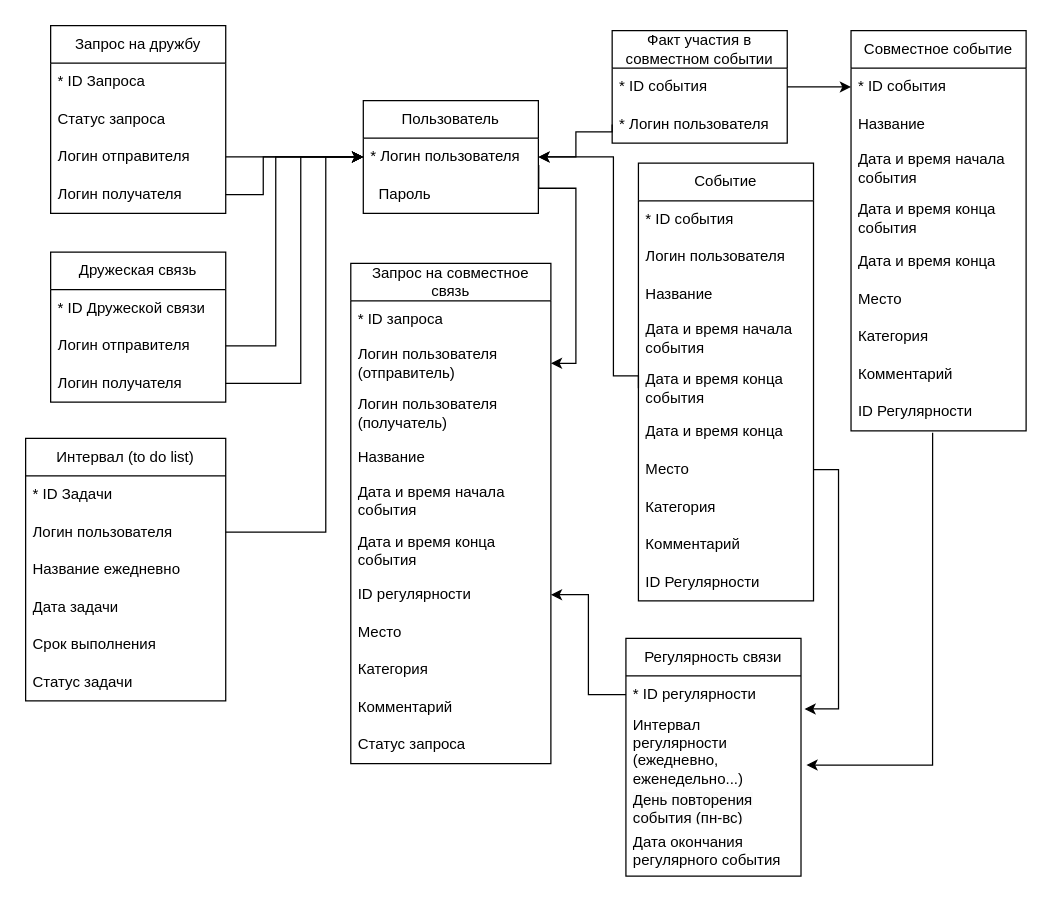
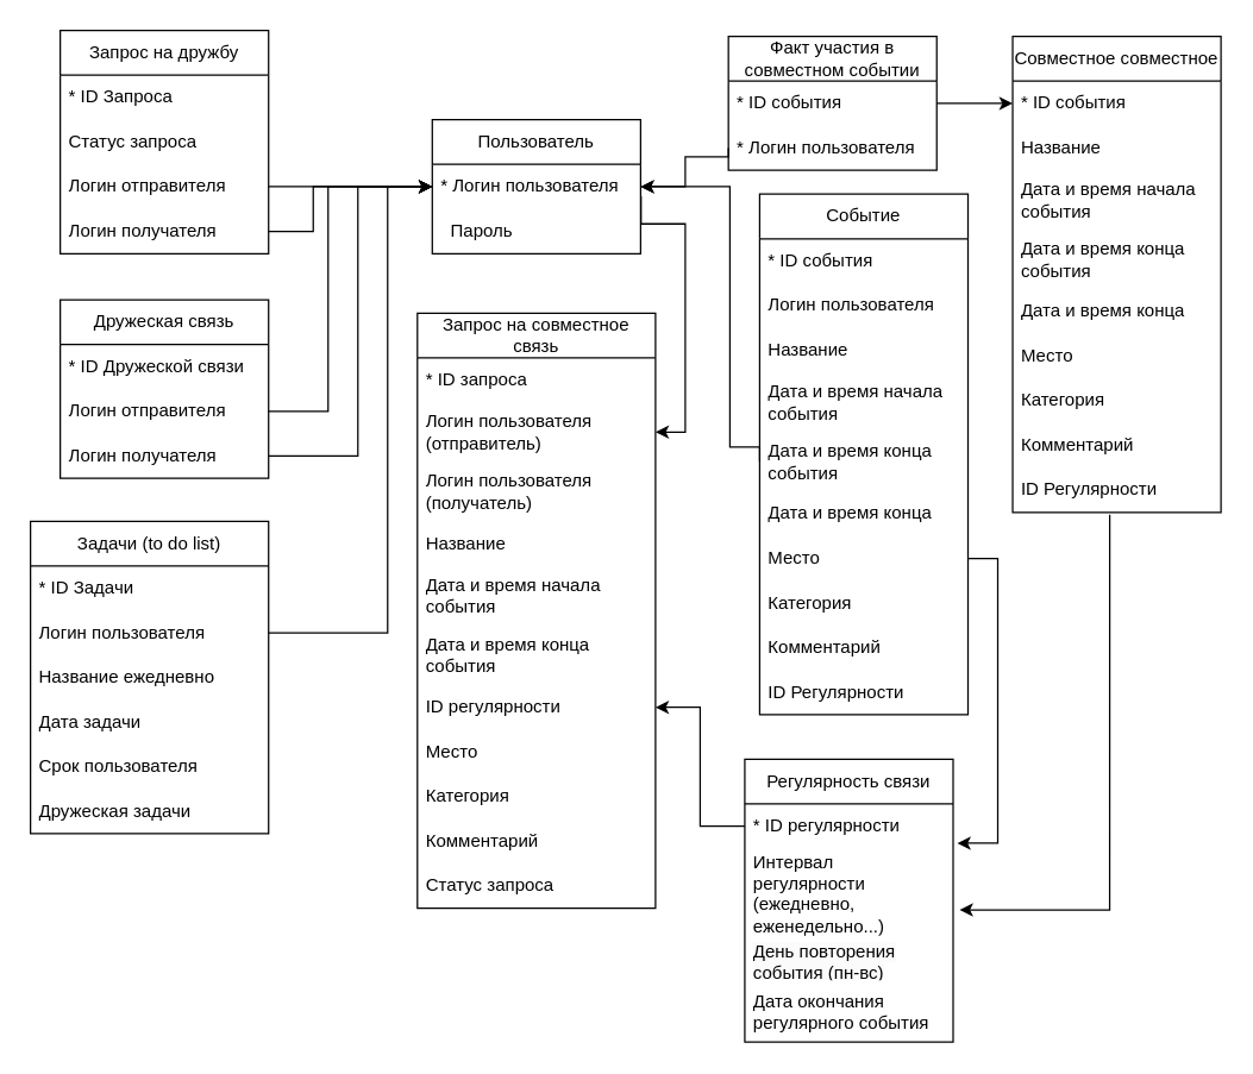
- <mxCell id="9" value="Совместное событие" style="swimlane;fontStyle=0;childLayout=stackLayout;horizontal=1;startSize=30;horizontalStack=0;resizeParent=1;resizeParentMax=0;resizeLast=0;collapsible=1;marginBottom=0;whiteSpace=wrap;html=1;" parent="1" vertex="1"><mxGeometry x="680" y="24" width="140" height="320" as="geometry" /></mxCell>
+ <mxCell id="9" value="Совместное совместное" style="swimlane;fontStyle=0;childLayout=stackLayout;horizontal=1;startSize=30;horizontalStack=0;resizeParent=1;resizeParentMax=0;resizeLast=0;collapsible=1;marginBottom=0;whiteSpace=wrap;html=1;" parent="1" vertex="1"><mxGeometry x="680" y="24" width="140" height="320" as="geometry" /></mxCell>
- <mxCell id="50" value="Интервал (to do list)" style="swimlane;fontStyle=0;childLayout=stackLayout;horizontal=1;startSize=30;horizontalStack=0;resizeParent=1;resizeParentMax=0;resizeLast=0;collapsible=1;marginBottom=0;whiteSpace=wrap;html=1;" parent="1" vertex="1"><mxGeometry x="20" y="350" width="160" height="210" as="geometry" /></mxCell>
+ <mxCell id="50" value="Задачи (to do list)" style="swimlane;fontStyle=0;childLayout=stackLayout;horizontal=1;startSize=30;horizontalStack=0;resizeParent=1;resizeParentMax=0;resizeLast=0;collapsible=1;marginBottom=0;whiteSpace=wrap;html=1;" parent="1" vertex="1"><mxGeometry x="20" y="350" width="160" height="210" as="geometry" /></mxCell>
- <mxCell id="55" value="Срок выполнения" style="text;strokeColor=none;fillColor=none;align=left;verticalAlign=middle;spacingLeft=4;spacingRight=4;overflow=hidden;points=[[0,0.5],[1,0.5]];portConstraint=eastwest;rotatable=0;whiteSpace=wrap;html=1;" parent="50" vertex="1"><mxGeometry y="150" width="160" height="30" as="geometry" /></mxCell>
+ <mxCell id="55" value="Срок пользователя" style="text;strokeColor=none;fillColor=none;align=left;verticalAlign=middle;spacingLeft=4;spacingRight=4;overflow=hidden;points=[[0,0.5],[1,0.5]];portConstraint=eastwest;rotatable=0;whiteSpace=wrap;html=1;" parent="50" vertex="1"><mxGeometry y="150" width="160" height="30" as="geometry" /></mxCell>
- <mxCell id="56" value="Статус задачи" style="text;strokeColor=none;fillColor=none;align=left;verticalAlign=middle;spacingLeft=4;spacingRight=4;overflow=hidden;points=[[0,0.5],[1,0.5]];portConstraint=eastwest;rotatable=0;whiteSpace=wrap;html=1;" parent="50" vertex="1"><mxGeometry y="180" width="160" height="30" as="geometry" /></mxCell>
+ <mxCell id="56" value="Дружеская задачи" style="text;strokeColor=none;fillColor=none;align=left;verticalAlign=middle;spacingLeft=4;spacingRight=4;overflow=hidden;points=[[0,0.5],[1,0.5]];portConstraint=eastwest;rotatable=0;whiteSpace=wrap;html=1;" parent="50" vertex="1"><mxGeometry y="180" width="160" height="30" as="geometry" /></mxCell>
